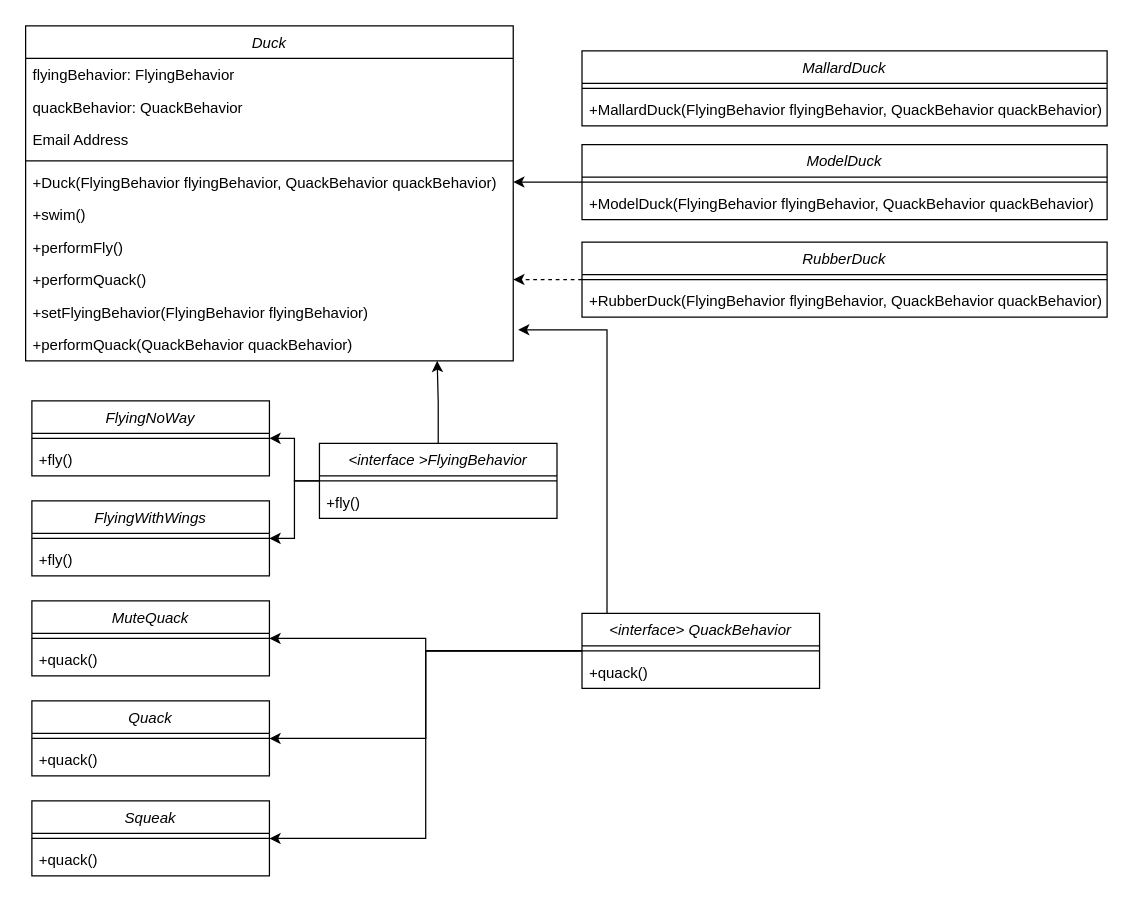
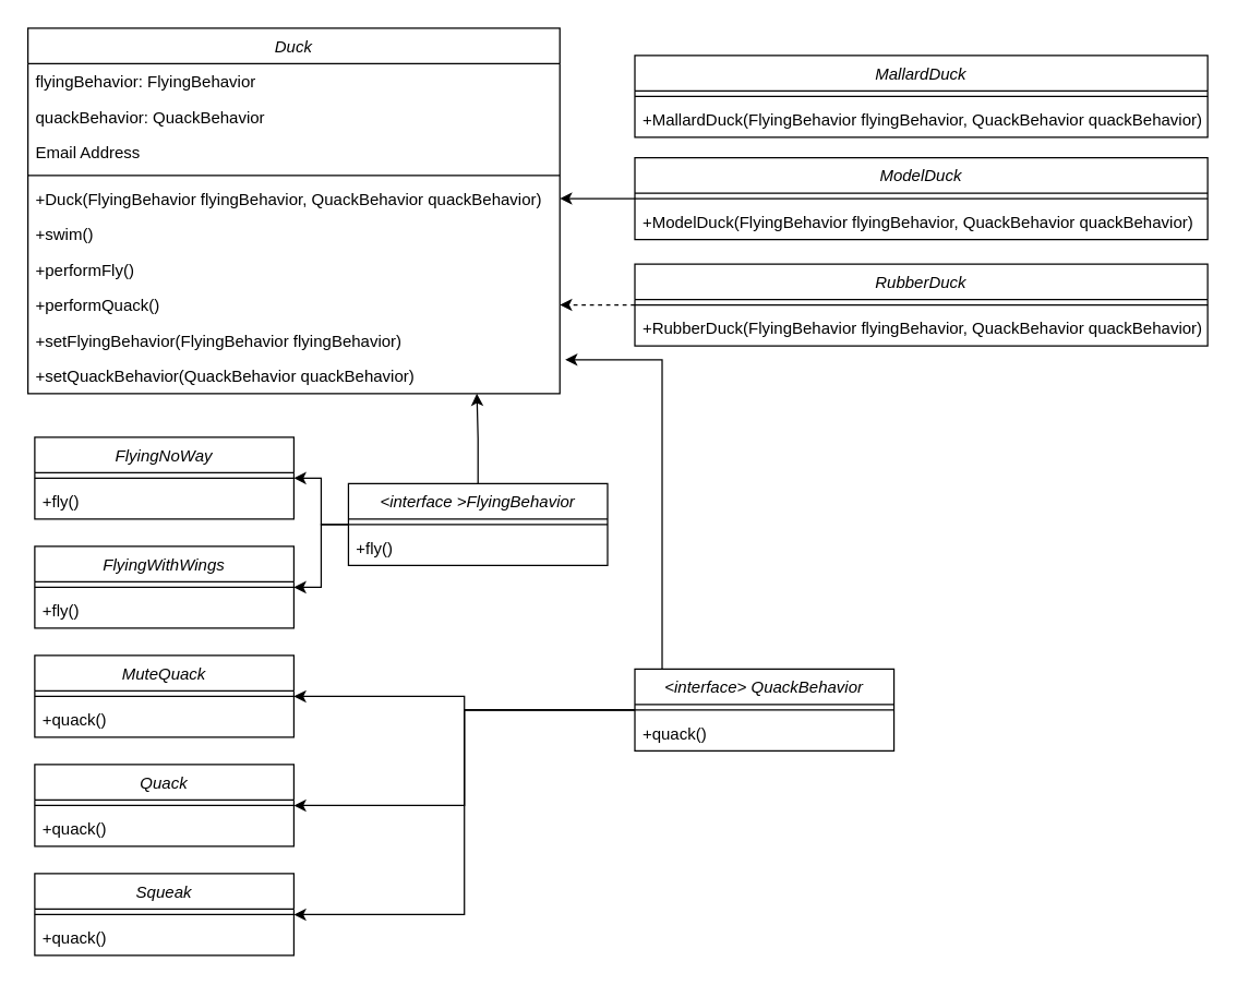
- <mxCell id="12" value="+performQuack(QuackBehavior quackBehavior)" style="text;align=left;verticalAlign=top;spacingLeft=4;spacingRight=4;overflow=hidden;rotatable=0;points=[[0,0.5],[1,0.5]];portConstraint=eastwest;" parent="2" vertex="1"><mxGeometry y="242" width="390" height="26" as="geometry" /></mxCell>
+ <mxCell id="12" value="+setQuackBehavior(QuackBehavior quackBehavior)" style="text;align=left;verticalAlign=top;spacingLeft=4;spacingRight=4;overflow=hidden;rotatable=0;points=[[0,0.5],[1,0.5]];portConstraint=eastwest;" parent="2" vertex="1"><mxGeometry y="242" width="390" height="26" as="geometry" /></mxCell>
